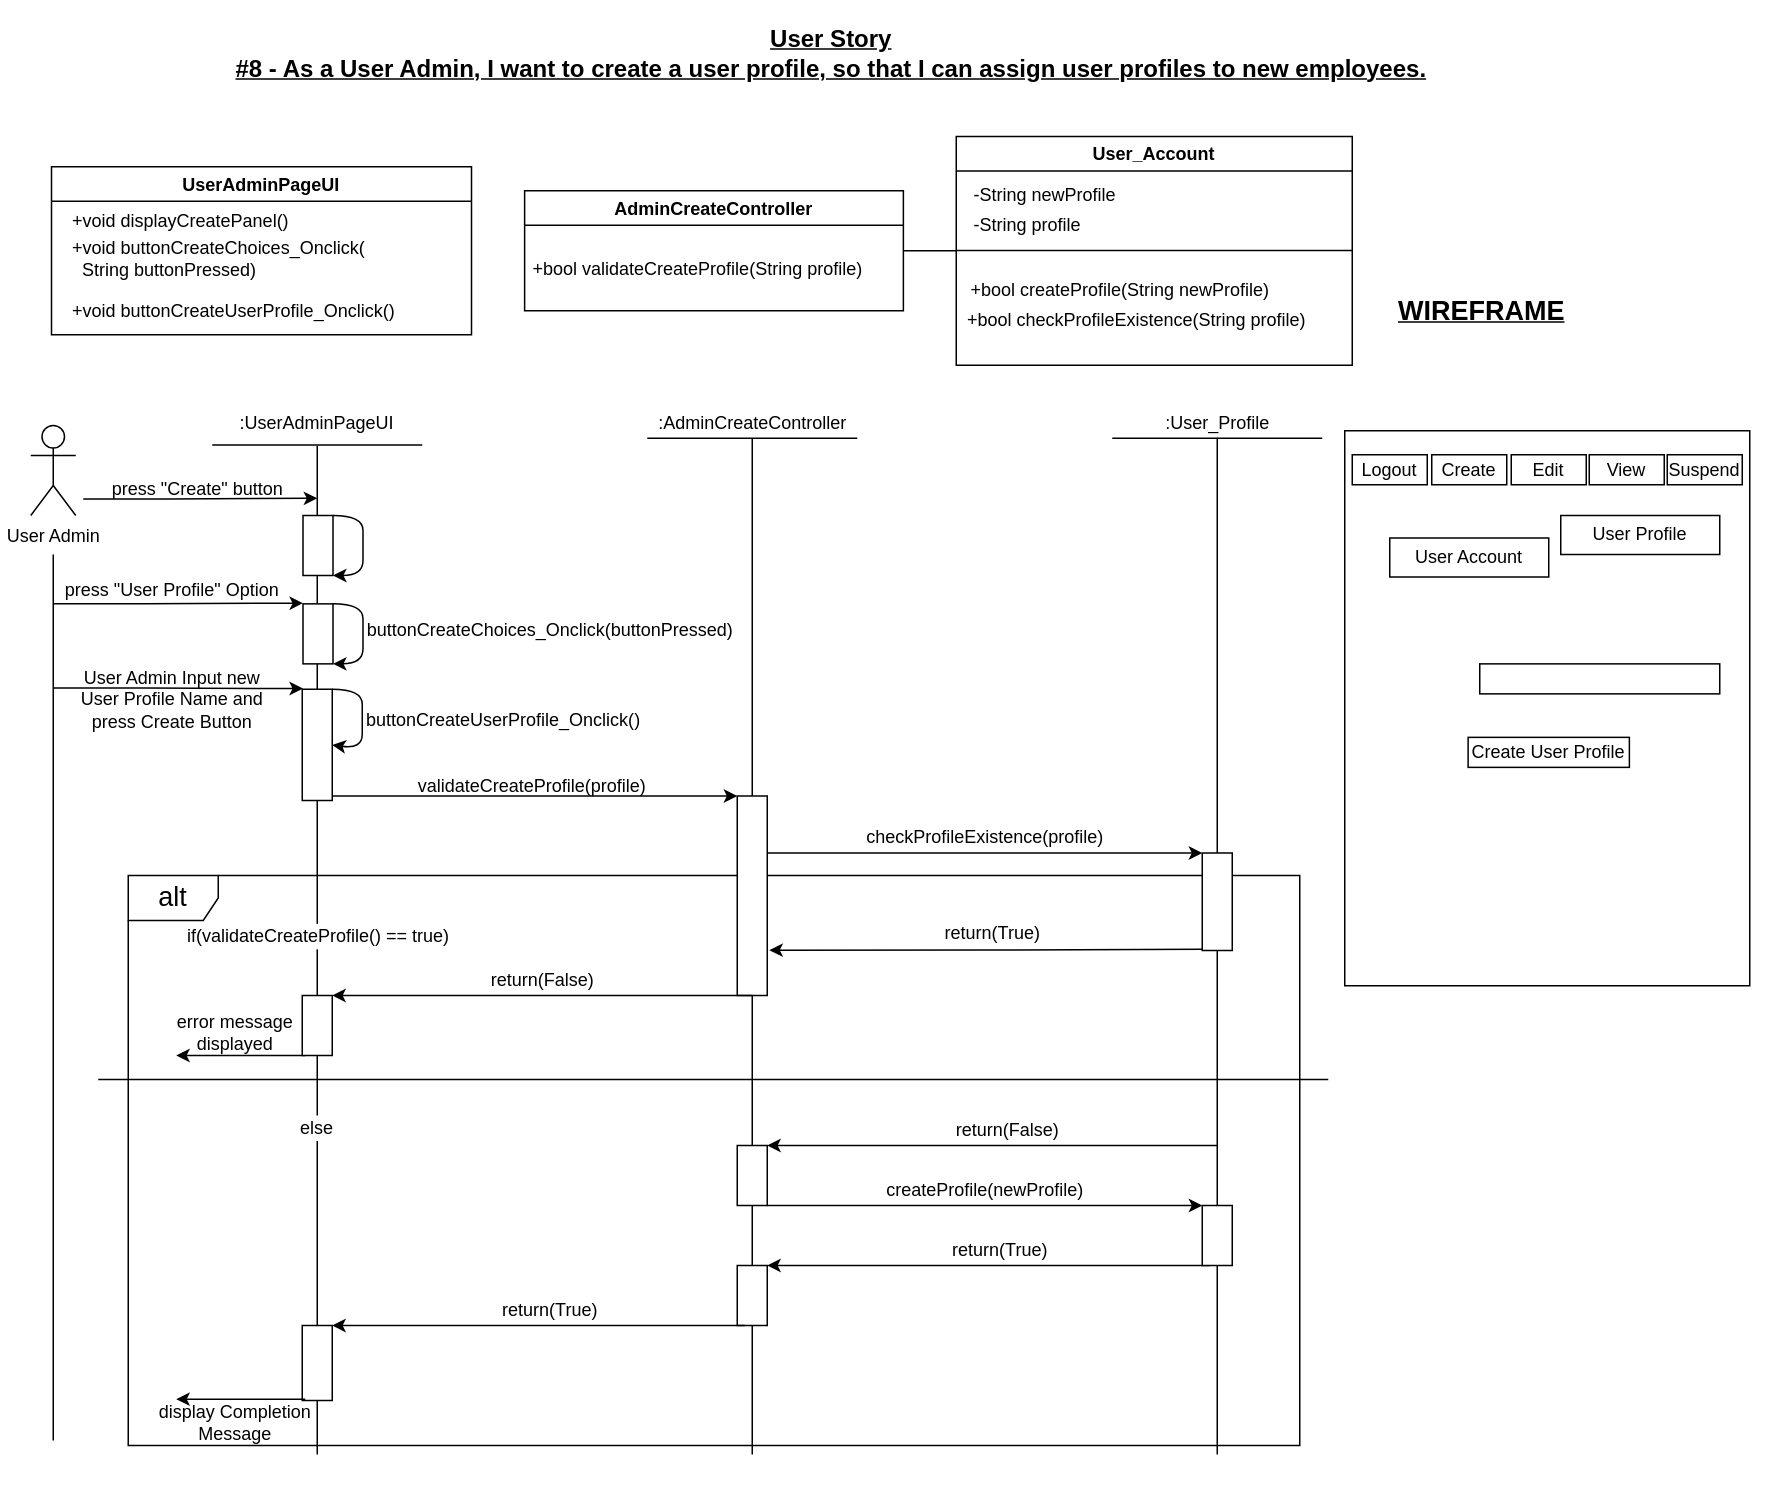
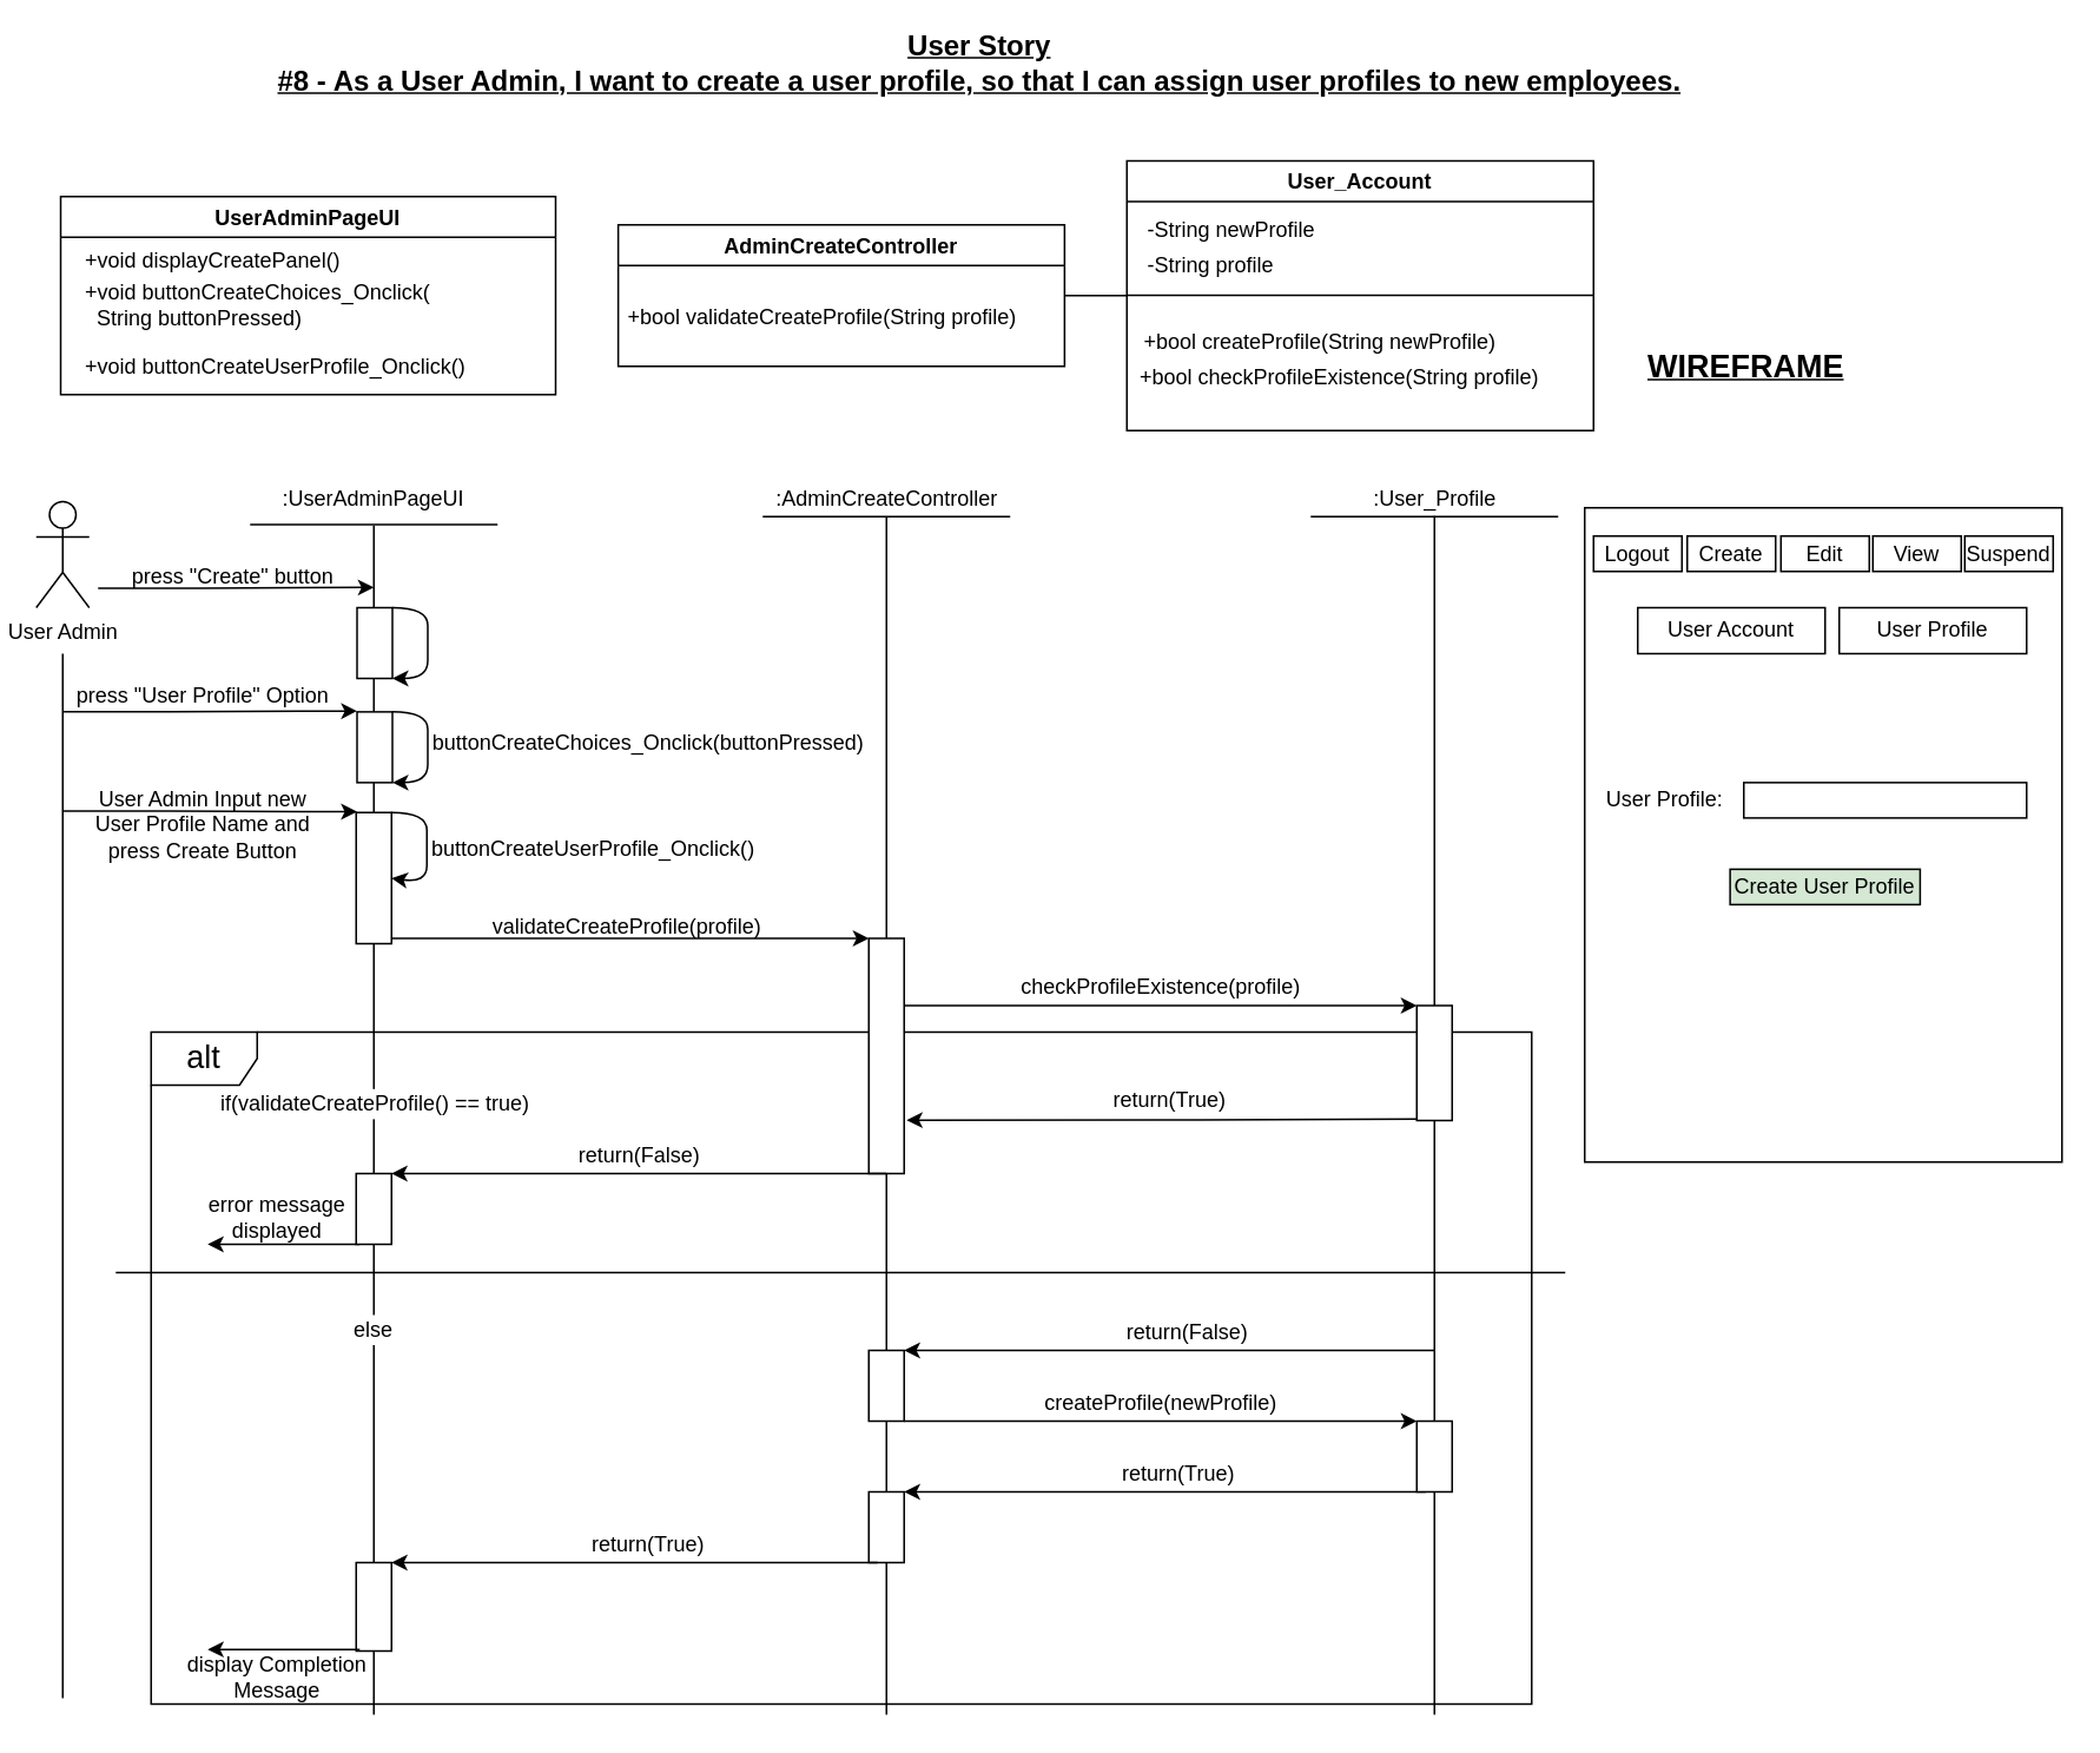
- <mxCell id="77" value="User Account" style="rounded=0;whiteSpace=wrap;html=1;" parent="1" vertex="1"><mxGeometry x="926" y="358" width="106" height="26" as="geometry" /></mxCell>
+ <mxCell id="77" value="User Account" style="rounded=0;whiteSpace=wrap;html=1;" parent="1" vertex="1"><mxGeometry x="926" y="343" width="106" height="26" as="geometry" /></mxCell>
+ <mxCell id="46" value="User Profile:" style="text;html=1;strokeColor=none;fillColor=none;align=center;verticalAlign=middle;whiteSpace=wrap;rounded=0;" parent="1" vertex="1"><mxGeometry x="901" y="436.91" width="81" height="30" as="geometry" /></mxCell>
- <mxCell id="48" value="Create User Profile" style="rounded=0;whiteSpace=wrap;html=1;" parent="1" vertex="1"><mxGeometry x="978.25" y="490.91" width="107.5" height="20" as="geometry" /></mxCell>
+ <mxCell id="48" value="Create User Profile" style="rounded=0;whiteSpace=wrap;html=1;fillColor=#d5e8d4;" parent="1" vertex="1"><mxGeometry x="978.25" y="490.91" width="107.5" height="20" as="geometry" /></mxCell>
